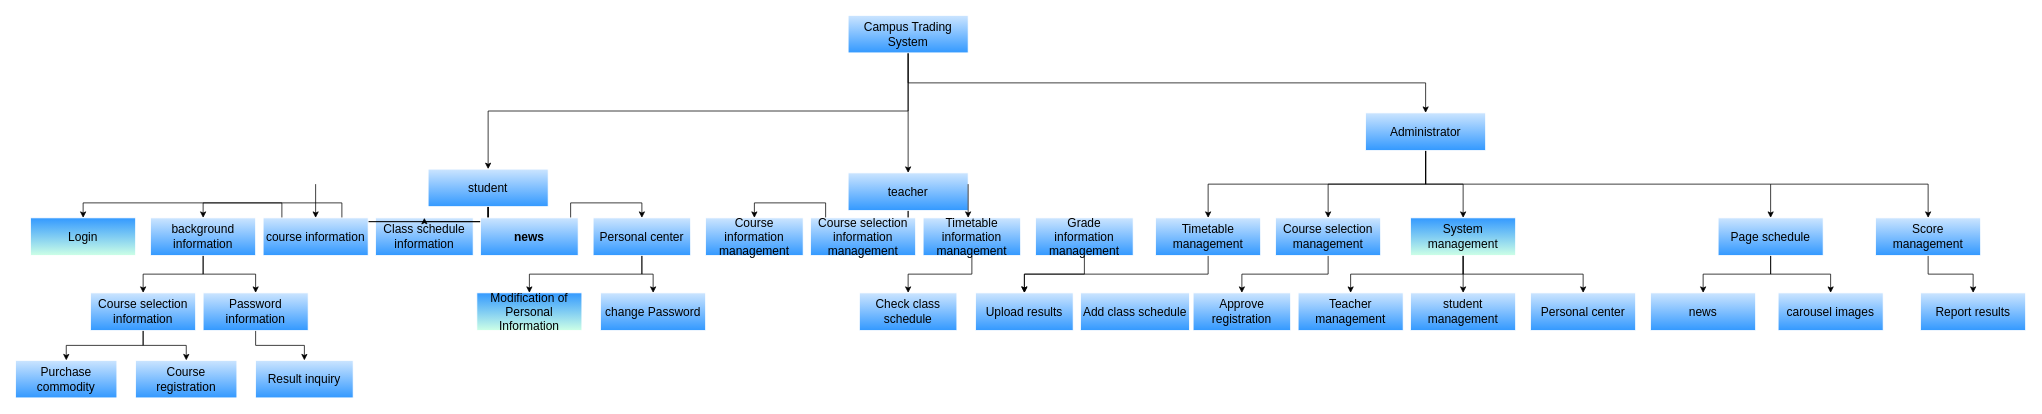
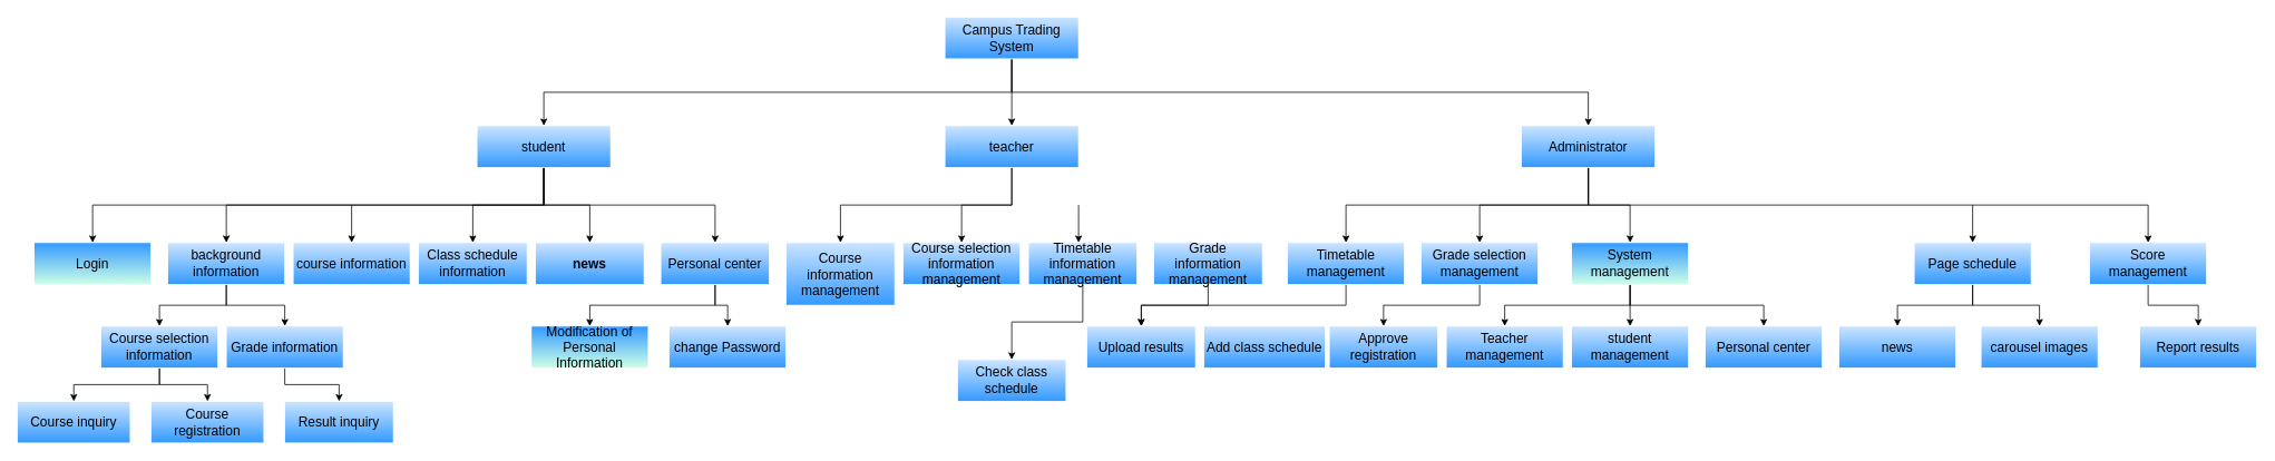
- <mxCell id="28" value="student" style="rounded=0;whiteSpace=wrap;html=1;fillColor=#3399FF;strokeColor=#FFFFFF;gradientColor=#CCE5FF;gradientDirection=north;fontSize=16;" parent="1" vertex="1"><mxGeometry x="570" y="225" width="160" height="50" as="geometry" /></mxCell>
+ <mxCell id="28" value="student" style="rounded=0;whiteSpace=wrap;html=1;fillColor=#3399FF;strokeColor=#FFFFFF;gradientColor=#CCE5FF;gradientDirection=north;fontSize=16;" parent="1" vertex="1"><mxGeometry x="570" y="150" width="160" height="50" as="geometry" /></mxCell>
- <mxCell id="8" value="teacher" style="rounded=0;whiteSpace=wrap;html=1;fillColor=#3399FF;strokeColor=#FFFFFF;gradientColor=#CCE5FF;gradientDirection=north;fontSize=16;" parent="1" vertex="1"><mxGeometry x="1130" y="230" width="160" height="50" as="geometry" /></mxCell>
+ <mxCell id="8" value="teacher" style="rounded=0;whiteSpace=wrap;html=1;fillColor=#3399FF;strokeColor=#FFFFFF;gradientColor=#CCE5FF;gradientDirection=north;fontSize=16;" parent="1" vertex="1"><mxGeometry x="1130" y="150" width="160" height="50" as="geometry" /></mxCell>
- <mxCell id="12" value="Course information management" style="rounded=0;whiteSpace=wrap;html=1;fillColor=#3399FF;strokeColor=#FFFFFF;gradientColor=#CCE5FF;gradientDirection=north;fontSize=16;" parent="1" vertex="1"><mxGeometry x="940" y="290" width="130" height="50" as="geometry" /></mxCell>
+ <mxCell id="12" value="Course information management" style="rounded=0;whiteSpace=wrap;html=1;fillColor=#3399FF;strokeColor=#FFFFFF;gradientColor=#CCE5FF;gradientDirection=north;fontSize=16;" parent="1" vertex="1"><mxGeometry x="940" y="290" width="130" height="75" as="geometry" /></mxCell>
- <mxCell id="36" value="Course selection management" style="rounded=0;whiteSpace=wrap;html=1;fillColor=#3399FF;strokeColor=#FFFFFF;gradientColor=#CCE5FF;gradientDirection=north;fontSize=16;" parent="1" vertex="1"><mxGeometry x="1700" y="290" width="140" height="50" as="geometry" /></mxCell>
+ <mxCell id="36" value="Grade selection management" style="rounded=0;whiteSpace=wrap;html=1;fillColor=#3399FF;strokeColor=#FFFFFF;gradientColor=#CCE5FF;gradientDirection=north;fontSize=16;" parent="1" vertex="1"><mxGeometry x="1700" y="290" width="140" height="50" as="geometry" /></mxCell>
- <mxCell id="50" value="Password information" style="rounded=0;whiteSpace=wrap;html=1;fillColor=#3399FF;strokeColor=#FFFFFF;gradientColor=#CCE5FF;gradientDirection=north;fontSize=16;" parent="1" vertex="1"><mxGeometry x="270" y="390" width="140" height="50" as="geometry" /></mxCell>
+ <mxCell id="50" value="Grade information" style="rounded=0;whiteSpace=wrap;html=1;fillColor=#3399FF;strokeColor=#FFFFFF;gradientColor=#CCE5FF;gradientDirection=north;fontSize=16;" parent="1" vertex="1"><mxGeometry x="270" y="390" width="140" height="50" as="geometry" /></mxCell>
- <mxCell id="67" value="Check class schedule" style="rounded=0;whiteSpace=wrap;html=1;fillColor=#3399FF;strokeColor=#FFFFFF;gradientColor=#CCE5FF;gradientDirection=north;fontSize=16;" parent="1" vertex="1"><mxGeometry x="1145" y="390" width="130" height="50" as="geometry" /></mxCell>
+ <mxCell id="67" value="Check class schedule" style="rounded=0;whiteSpace=wrap;html=1;fillColor=#3399FF;strokeColor=#FFFFFF;gradientColor=#CCE5FF;gradientDirection=north;fontSize=16;" parent="1" vertex="1"><mxGeometry x="1145" y="430" width="130" height="50" as="geometry" /></mxCell>
+ <mxCell id="62" value="Course inquiry" style="rounded=0;whiteSpace=wrap;html=1;fillColor=#3399FF;strokeColor=#FFFFFF;gradientColor=#CCE5FF;gradientDirection=north;fontSize=16;" parent="1" vertex="1"><mxGeometry x="20" y="480" width="135" height="50" as="geometry" /></mxCell>
